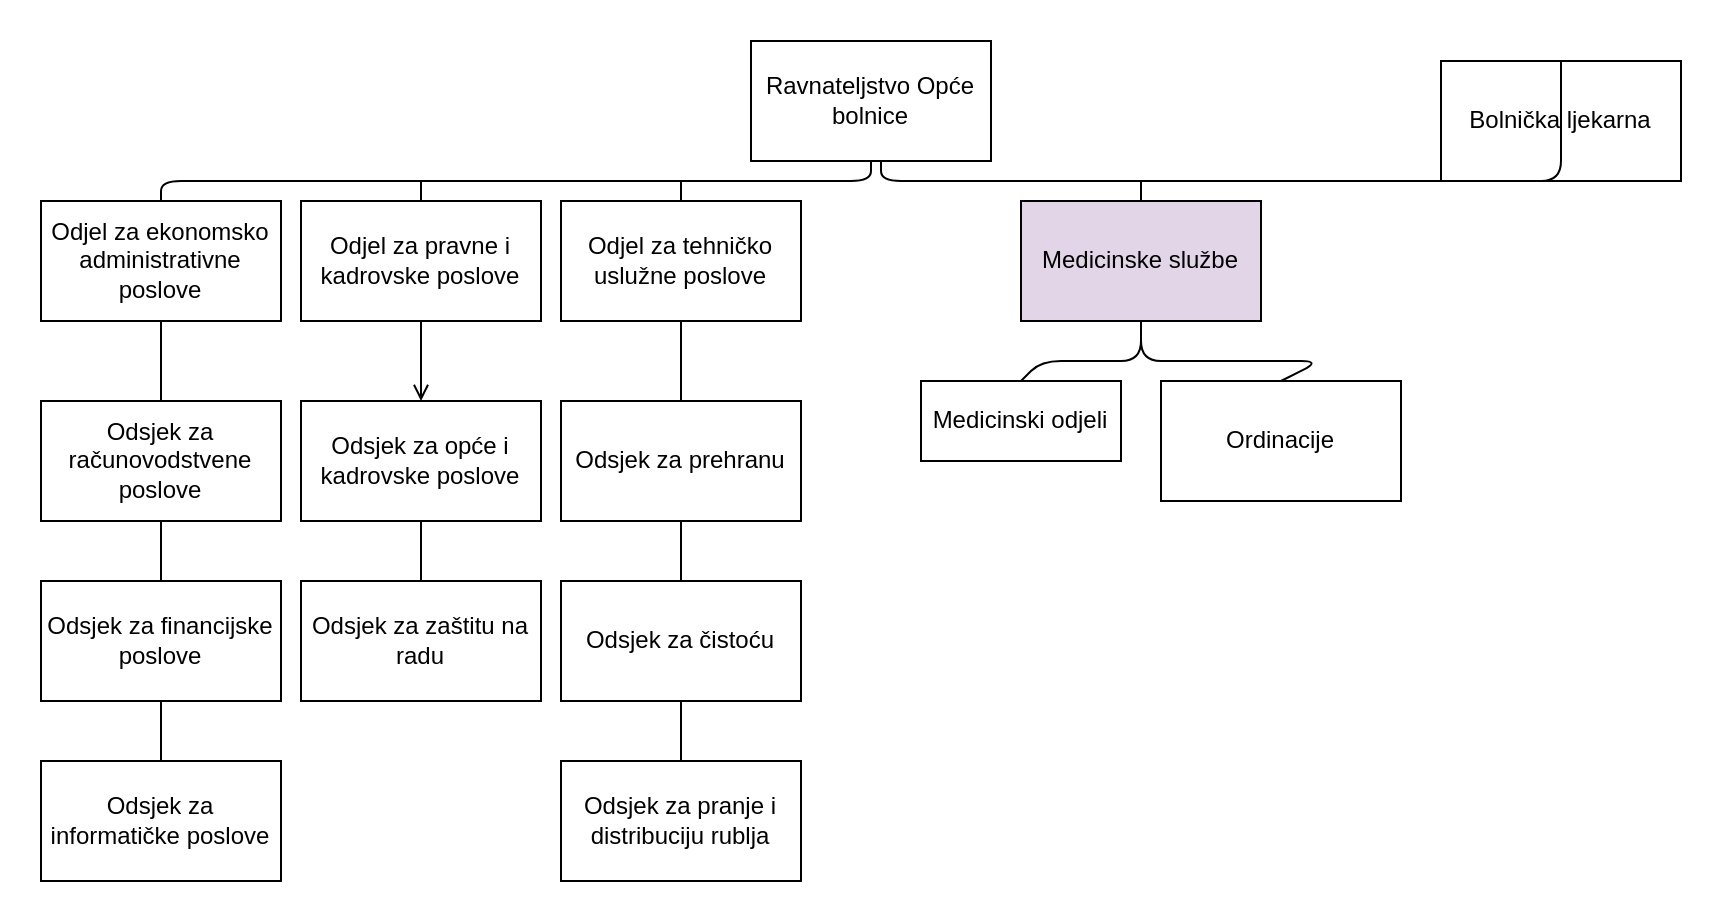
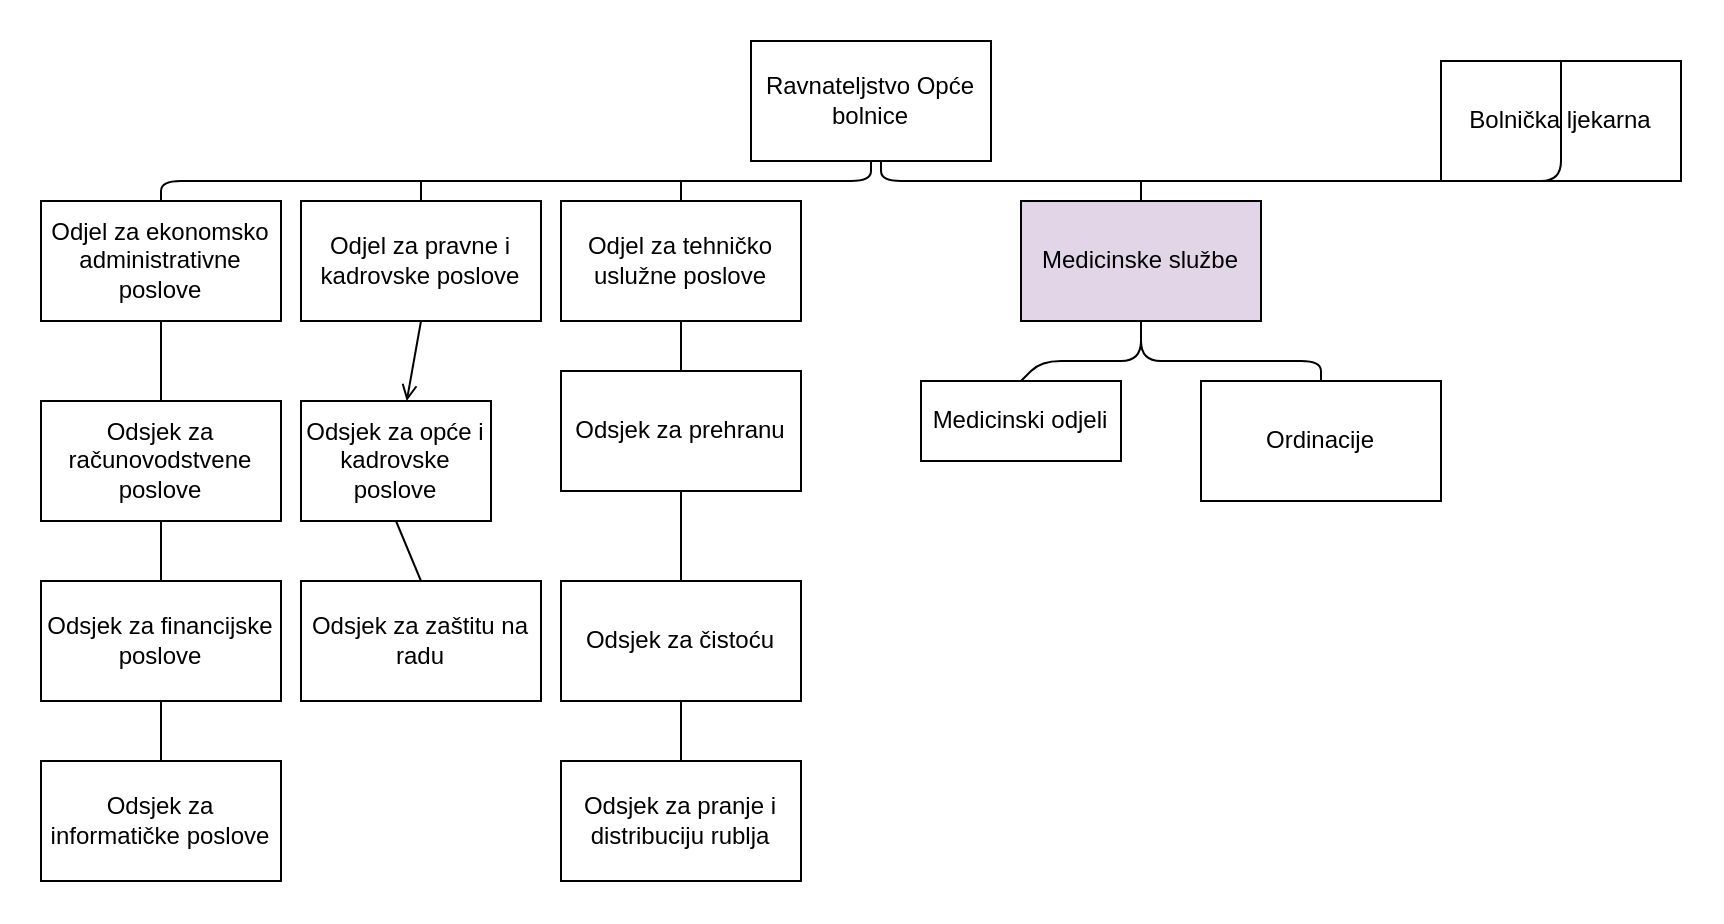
- <mxCell id="9" value="Ordinacije" style="rounded=0;whiteSpace=wrap;html=1;" vertex="1" parent="1"><mxGeometry x="580" y="190" width="120" height="60" as="geometry" /></mxCell>
+ <mxCell id="9" value="Ordinacije" style="rounded=0;whiteSpace=wrap;html=1;" vertex="1" parent="1"><mxGeometry x="600" y="190" width="120" height="60" as="geometry" /></mxCell>
- <mxCell id="13" value="Odsjek za opće i kadrovske poslove" style="rounded=0;whiteSpace=wrap;html=1;" vertex="1" parent="1"><mxGeometry x="150" y="200" width="120" height="60" as="geometry" /></mxCell>
+ <mxCell id="13" value="Odsjek za opće i kadrovske poslove" style="rounded=0;whiteSpace=wrap;html=1;" vertex="1" parent="1"><mxGeometry x="150" y="200" width="95" height="60" as="geometry" /></mxCell>
- <mxCell id="15" value="Odsjek za prehranu" style="rounded=0;whiteSpace=wrap;html=1;" vertex="1" parent="1"><mxGeometry x="280" y="200" width="120" height="60" as="geometry" /></mxCell>
+ <mxCell id="15" value="Odsjek za prehranu" style="rounded=0;whiteSpace=wrap;html=1;" vertex="1" parent="1"><mxGeometry x="280" y="185" width="120" height="60" as="geometry" /></mxCell>
